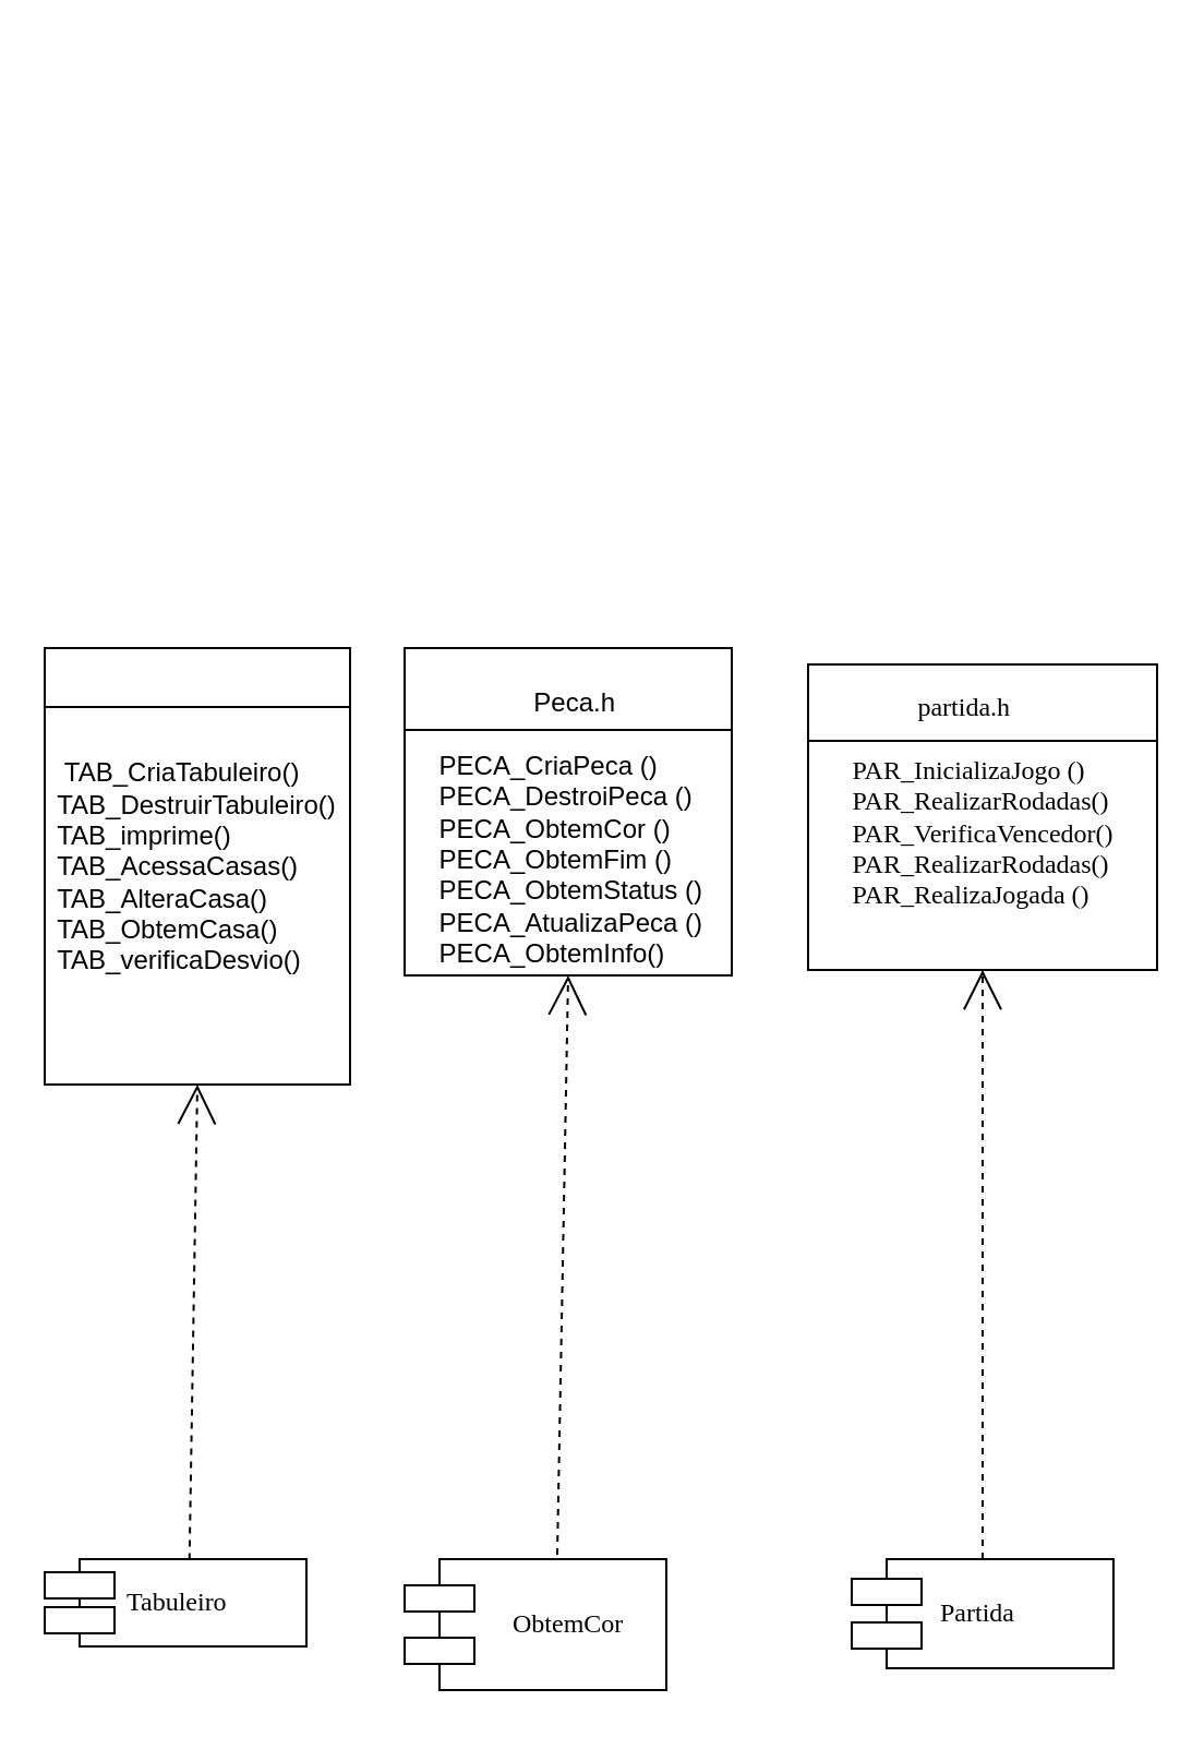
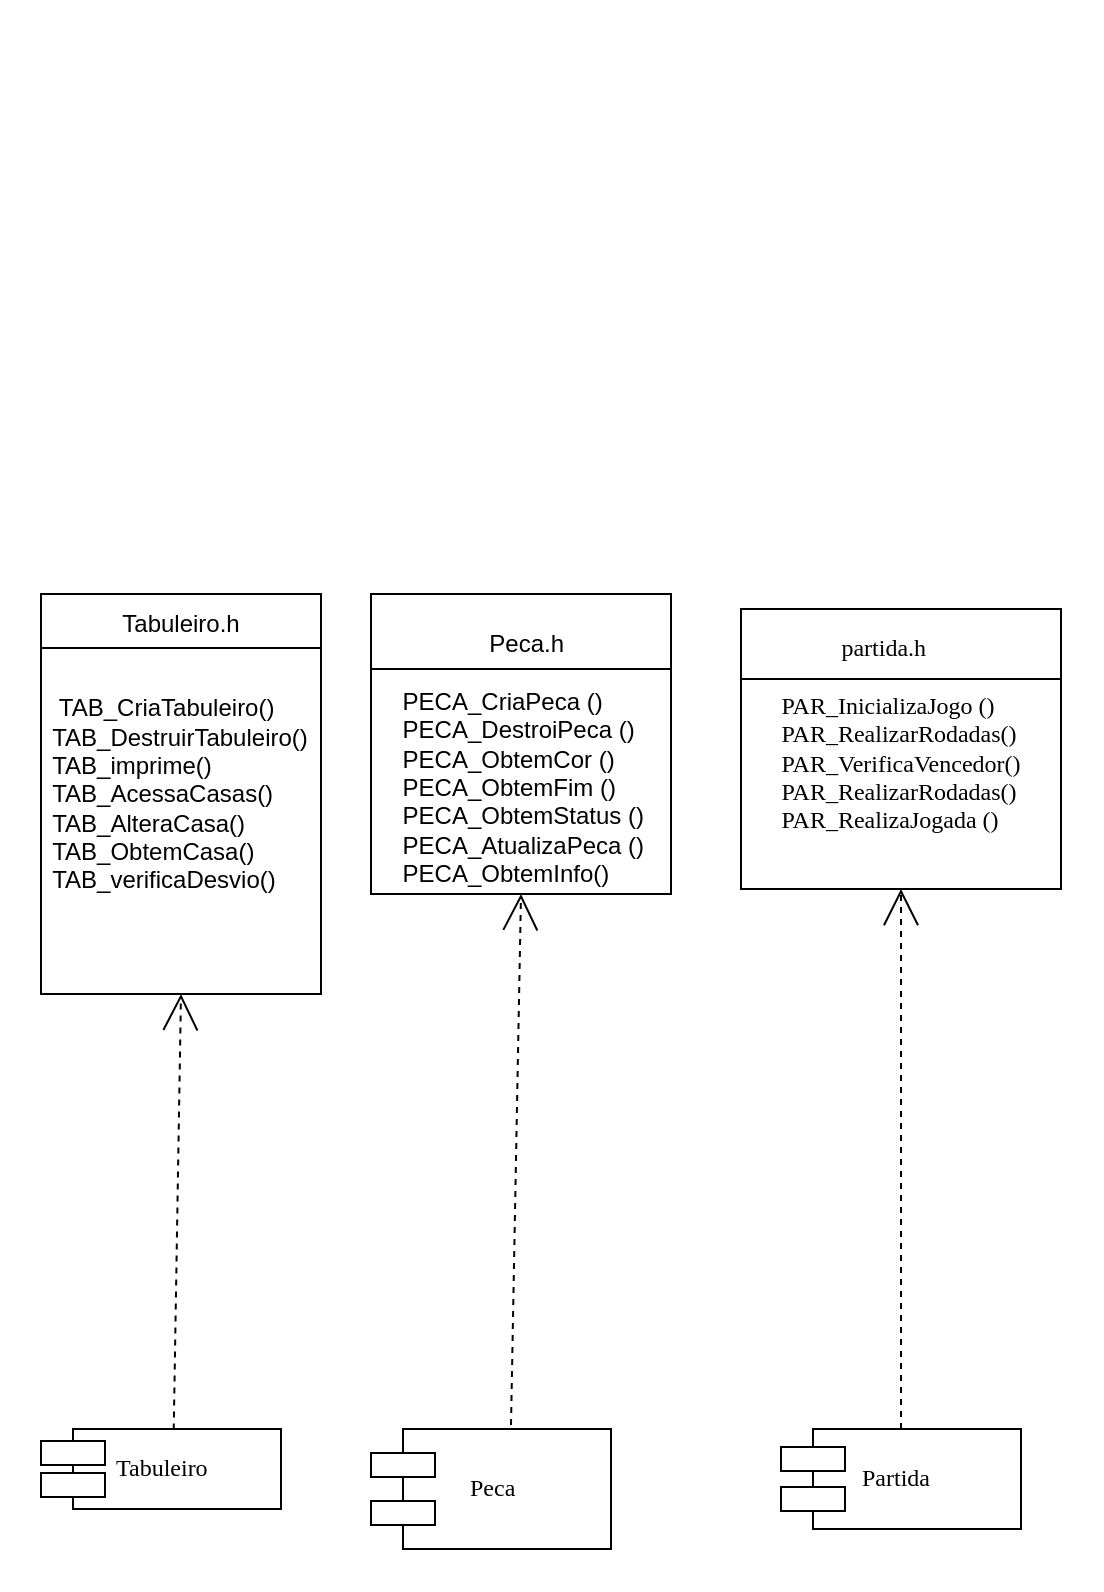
+ <mxCell id="13" value="Tabuleiro.h" style="text;html=1;strokeColor=none;fillColor=none;align=center;verticalAlign=middle;whiteSpace=wrap;rounded=0;" vertex="1" parent="1"><mxGeometry x="57.5" y="25.5" width="65" height="20" as="geometry" /></mxCell>
- <mxCell id="2" value="&amp;nbsp;&amp;nbsp;&amp;nbsp; ObtemCor" style="shape=component;align=left;spacingLeft=36;rounded=0;shadow=0;comic=0;labelBackgroundColor=none;strokeColor=#000000;strokeWidth=1;fillColor=#ffffff;fontFamily=Verdana;fontSize=12;fontColor=#000000;html=1;" parent="1" vertex="1"><mxGeometry x="185" y="438" width="120" height="60" as="geometry" /></mxCell>
+ <mxCell id="2" value="&amp;nbsp;&amp;nbsp;&amp;nbsp; Peca" style="shape=component;align=left;spacingLeft=36;rounded=0;shadow=0;comic=0;labelBackgroundColor=none;strokeColor=#000000;strokeWidth=1;fillColor=#ffffff;fontFamily=Verdana;fontSize=12;fontColor=#000000;html=1;" parent="1" vertex="1"><mxGeometry x="185" y="438" width="120" height="60" as="geometry" /></mxCell>
